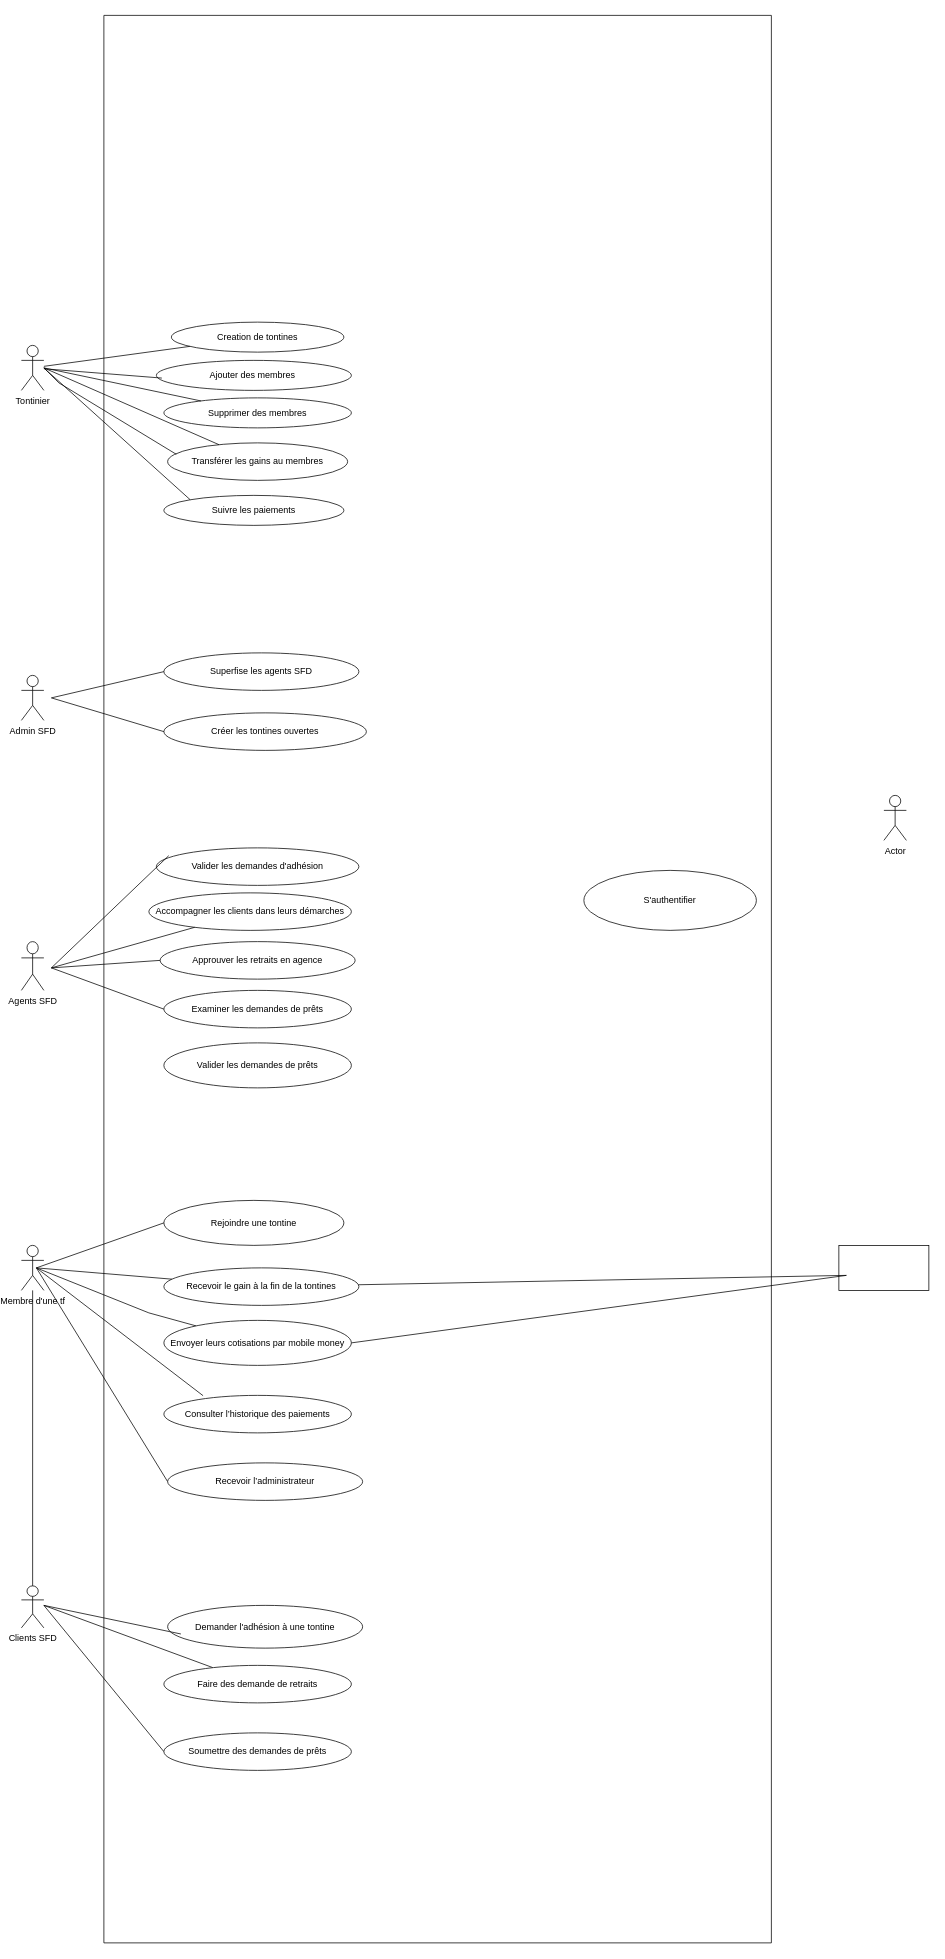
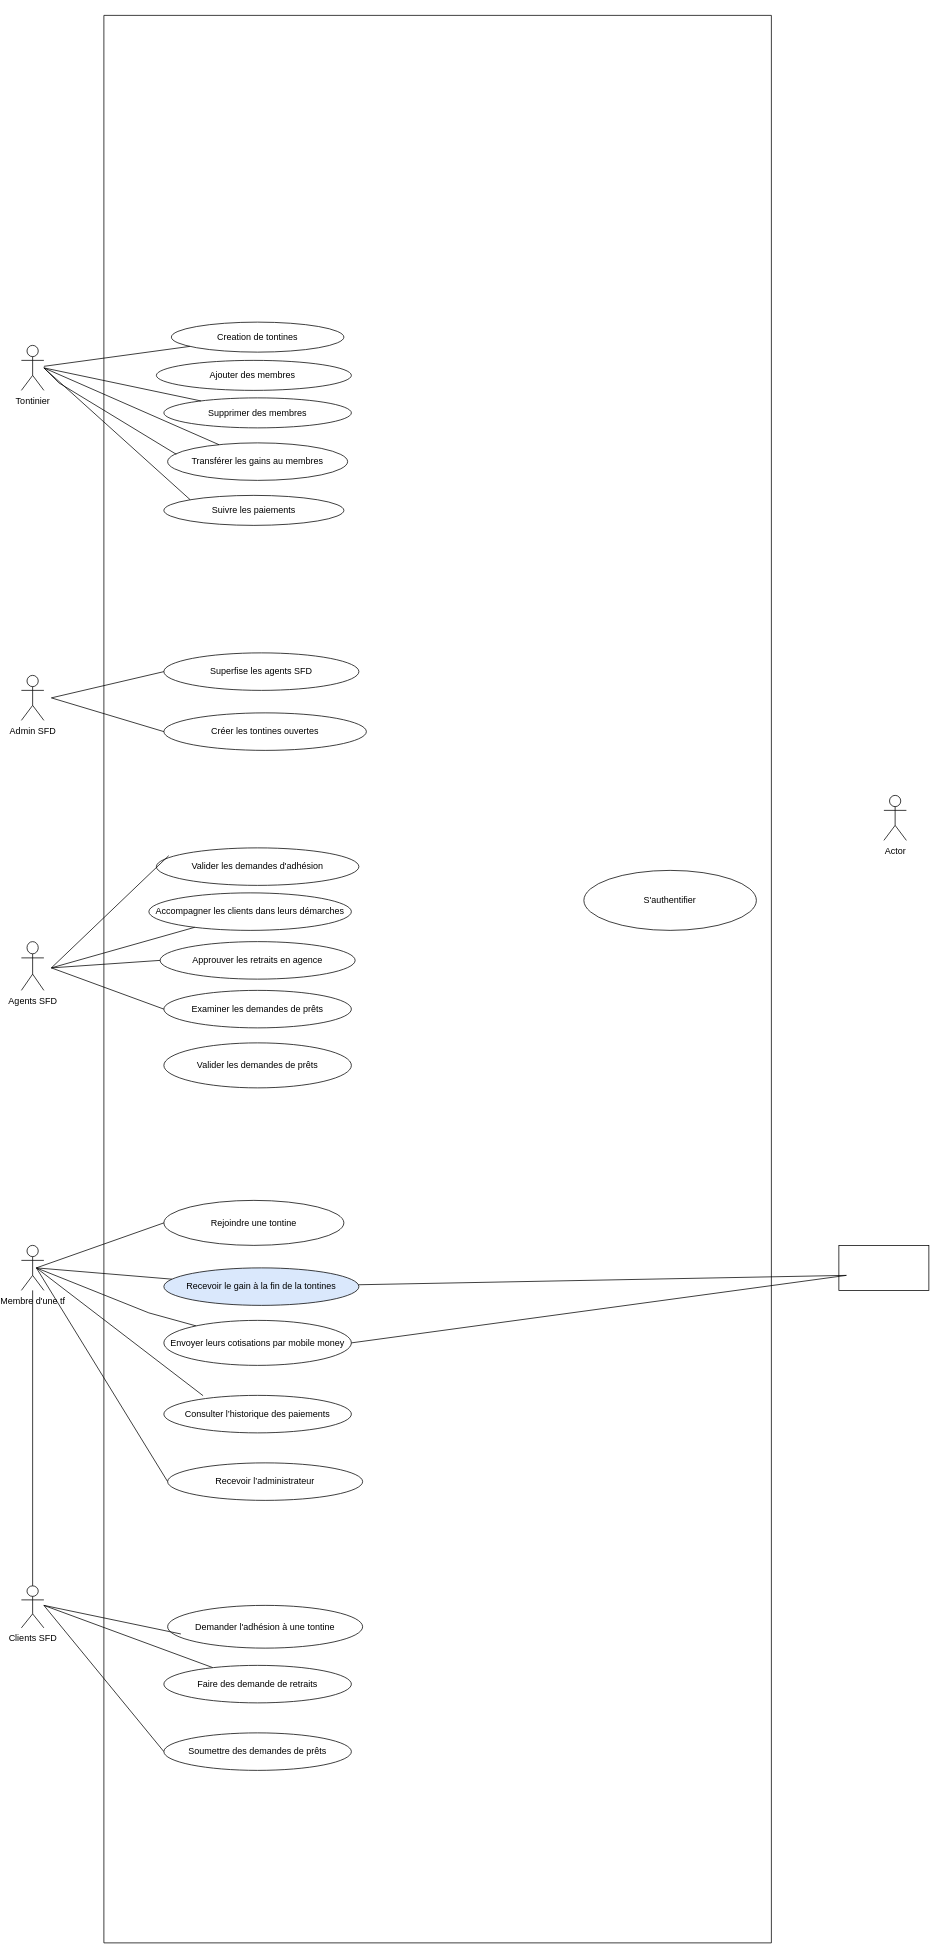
- <mxCell id="11" value="" style="endArrow=none;html=1;rounded=0;entryX=0.028;entryY=0.59;entryDx=0;entryDy=0;entryPerimeter=0;" edge="1" parent="1" source="4" target="6"><mxGeometry width="50" height="50" relative="1" as="geometry"><mxPoint x="100" y="550" as="sourcePoint" /><mxPoint x="150" y="500" as="targetPoint" /></mxGeometry></mxCell>
- <mxCell id="27" value="Recevoir le gain à la fin de la tontines" style="ellipse;whiteSpace=wrap;html=1;" vertex="1" parent="1"><mxGeometry y="1690" width="260" height="50" as="geometry" x="210" /></mxCell>
+ <mxCell id="27" value="Recevoir le gain à la fin de la tontines" style="ellipse;whiteSpace=wrap;html=1;fillColor=#dae8fc;" vertex="1" parent="1"><mxGeometry y="1690" width="260" height="50" as="geometry" x="210" /></mxCell>
